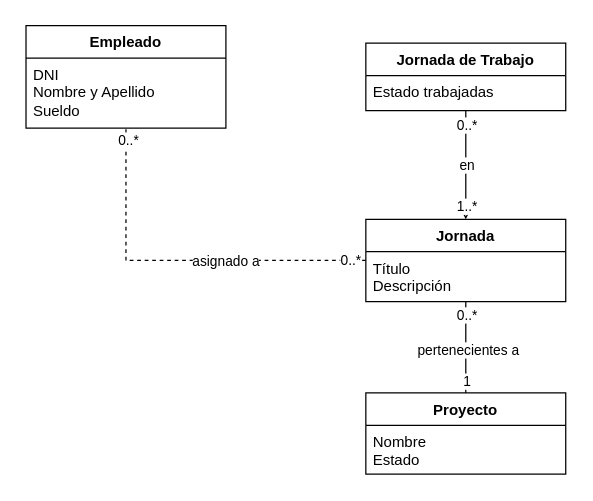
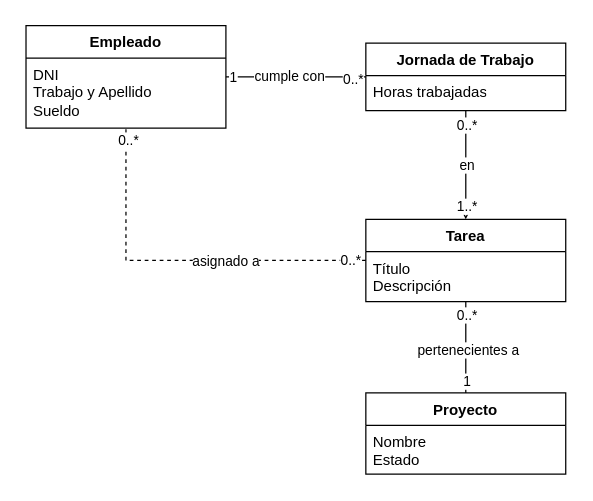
+ <mxCell id="20" style="edgeStyle=orthogonalEdgeStyle;rounded=0;orthogonalLoop=1;jettySize=auto;html=1;endArrow=none;endFill=0;" edge="1" parent="1" source="2" target="18"><mxGeometry relative="1" as="geometry" /></mxCell>
+ <mxCell id="21" value="1" style="edgeLabel;html=1;align=center;verticalAlign=middle;resizable=0;points=[];" vertex="1" connectable="0" parent="20"><mxGeometry x="-0.905" y="-1" relative="1" as="geometry"><mxPoint y="-1" as="offset" /></mxGeometry></mxCell>
+ <mxCell id="22" value="0..*" style="edgeLabel;html=1;align=center;verticalAlign=middle;resizable=0;points=[];" vertex="1" connectable="0" parent="20"><mxGeometry x="0.89" relative="1" as="geometry"><mxPoint x="-5" y="1" as="offset" /></mxGeometry></mxCell>
+ <mxCell id="23" value="cumple con" style="edgeLabel;html=1;align=center;verticalAlign=middle;resizable=0;points=[];" vertex="1" connectable="0" parent="20"><mxGeometry x="-0.31" y="2" relative="1" as="geometry"><mxPoint x="11" y="1" as="offset" /></mxGeometry></mxCell>
- <mxCell id="19" value="Estado trabajadas&lt;div&gt;&lt;br&gt;&lt;/div&gt;" style="text;strokeColor=none;fillColor=none;align=left;verticalAlign=top;spacingLeft=4;spacingRight=4;overflow=hidden;rotatable=0;points=[[0,0.5],[1,0.5]];portConstraint=eastwest;whiteSpace=wrap;html=1;" vertex="1" parent="18"><mxGeometry y="26" width="160" height="28" as="geometry" /></mxCell>
+ <mxCell id="19" value="Horas trabajadas&lt;div&gt;&lt;br&gt;&lt;/div&gt;" style="text;strokeColor=none;fillColor=none;align=left;verticalAlign=top;spacingLeft=4;spacingRight=4;overflow=hidden;rotatable=0;points=[[0,0.5],[1,0.5]];portConstraint=eastwest;whiteSpace=wrap;html=1;" vertex="1" parent="18"><mxGeometry y="26" width="160" height="28" as="geometry" /></mxCell>
- <mxCell id="3" value="&lt;div&gt;DNI&lt;/div&gt;Nombre y Apellido&lt;div&gt;Sueldo&lt;/div&gt;" style="text;strokeColor=none;fillColor=none;align=left;verticalAlign=top;spacingLeft=4;spacingRight=4;overflow=hidden;rotatable=0;points=[[0,0.5],[1,0.5]];portConstraint=eastwest;whiteSpace=wrap;html=1;" vertex="1" parent="2"><mxGeometry y="26" width="160" height="56" as="geometry" /></mxCell>
+ <mxCell id="3" value="&lt;div&gt;DNI&lt;/div&gt;Trabajo y Apellido&lt;div&gt;Sueldo&lt;/div&gt;" style="text;strokeColor=none;fillColor=none;align=left;verticalAlign=top;spacingLeft=4;spacingRight=4;overflow=hidden;rotatable=0;points=[[0,0.5],[1,0.5]];portConstraint=eastwest;whiteSpace=wrap;html=1;" vertex="1" parent="2"><mxGeometry y="26" width="160" height="56" as="geometry" /></mxCell>
- <mxCell id="24" value="Jornada" style="swimlane;fontStyle=1;align=center;verticalAlign=top;childLayout=stackLayout;horizontal=1;startSize=26;horizontalStack=0;resizeParent=1;resizeParentMax=0;resizeLast=0;collapsible=1;marginBottom=0;whiteSpace=wrap;html=1;" vertex="1" parent="1"><mxGeometry x="292" y="175" width="160" height="66" as="geometry" /></mxCell>
+ <mxCell id="24" value="Tarea" style="swimlane;fontStyle=1;align=center;verticalAlign=top;childLayout=stackLayout;horizontal=1;startSize=26;horizontalStack=0;resizeParent=1;resizeParentMax=0;resizeLast=0;collapsible=1;marginBottom=0;whiteSpace=wrap;html=1;" vertex="1" parent="1"><mxGeometry x="292" y="175" width="160" height="66" as="geometry" /></mxCell>
